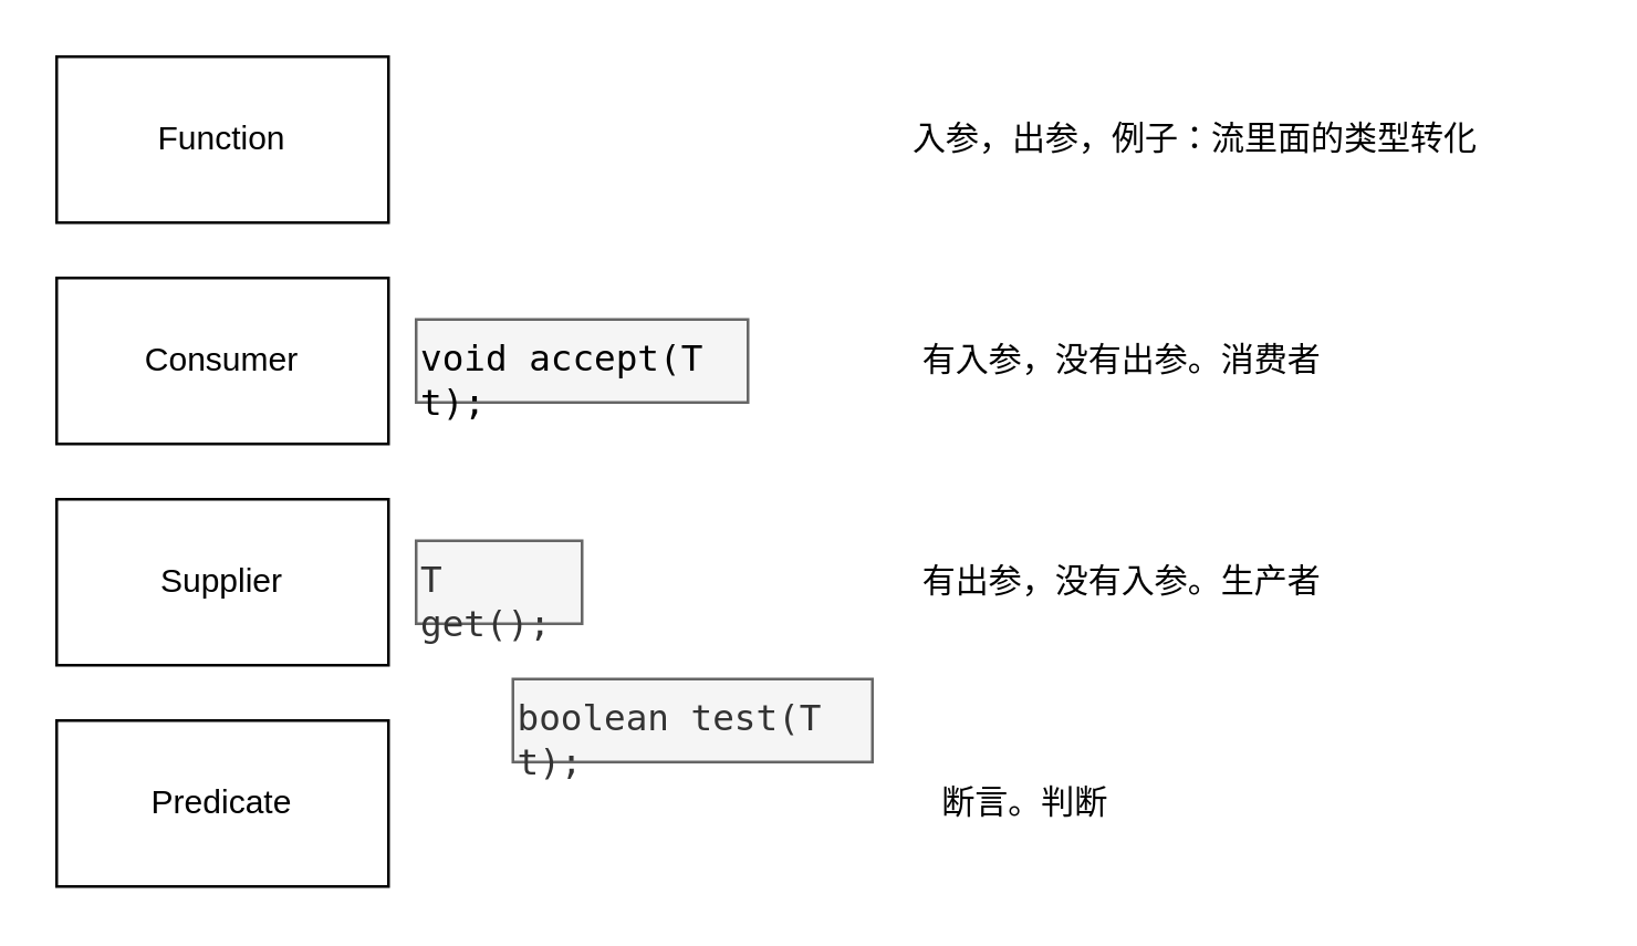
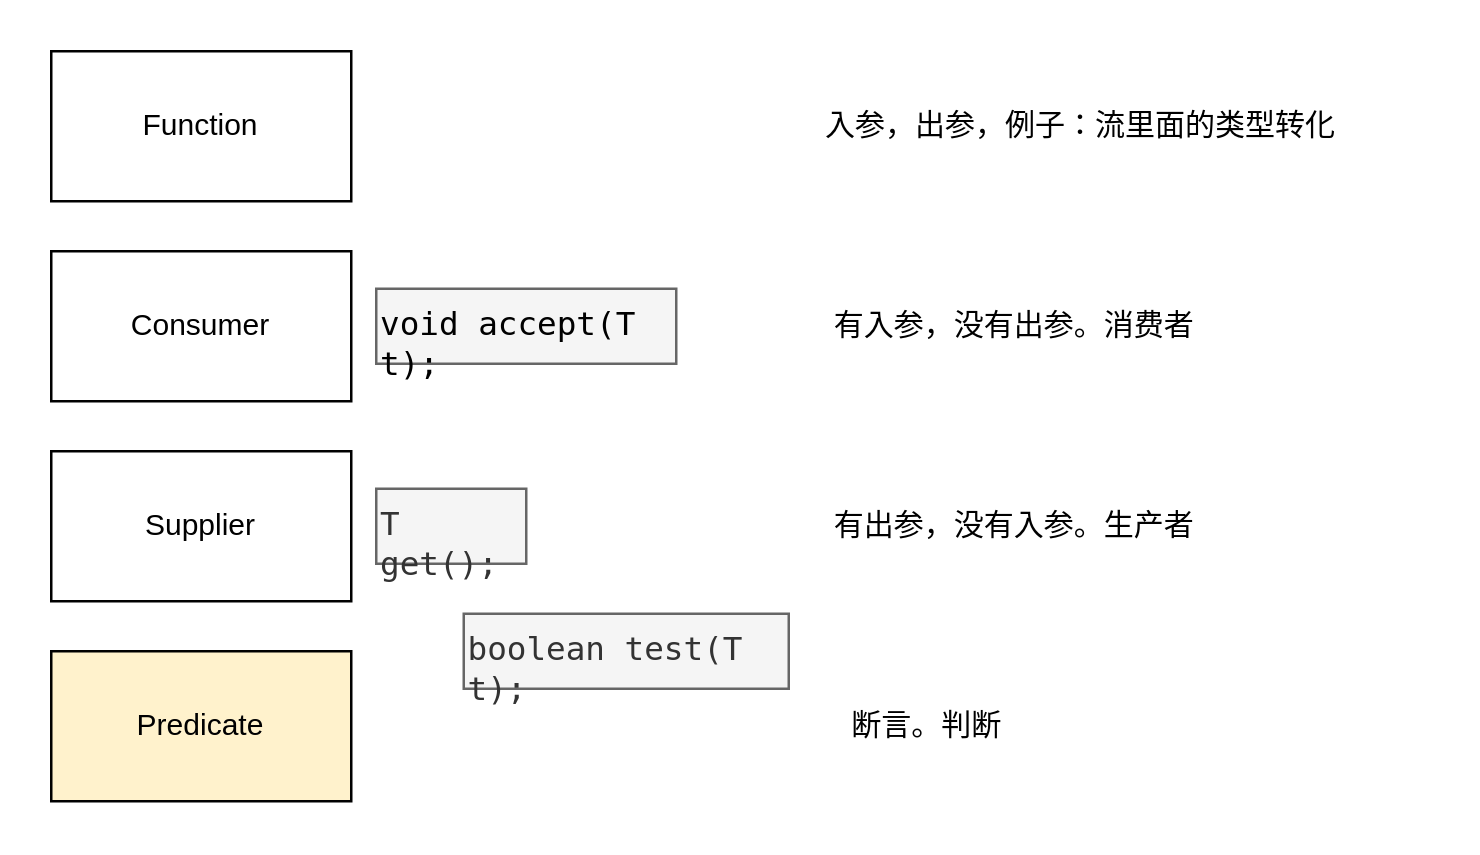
- <mxCell id="5" value="Predicate" style="rounded=0;whiteSpace=wrap;html=1;" vertex="1" parent="1"><mxGeometry x="20" y="260" width="120" height="60" as="geometry" /></mxCell>
+ <mxCell id="5" value="Predicate" style="rounded=0;whiteSpace=wrap;html=1;fillColor=#fff2cc;" vertex="1" parent="1"><mxGeometry x="20" y="260" width="120" height="60" as="geometry" /></mxCell>
